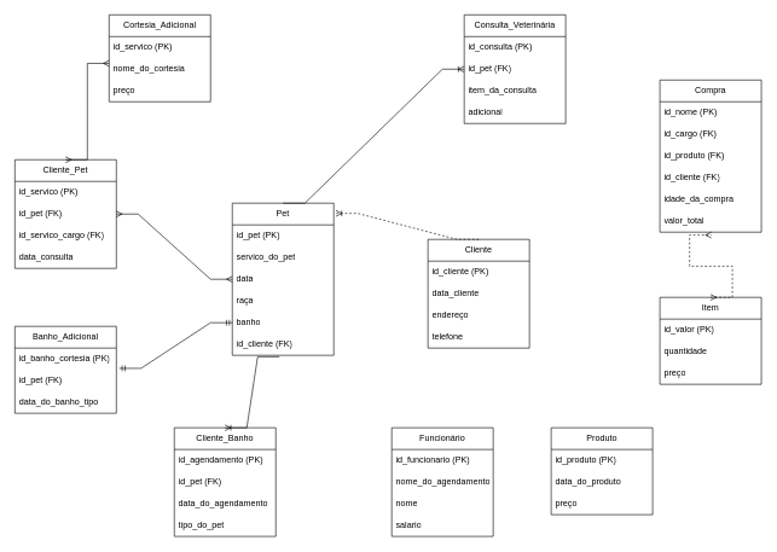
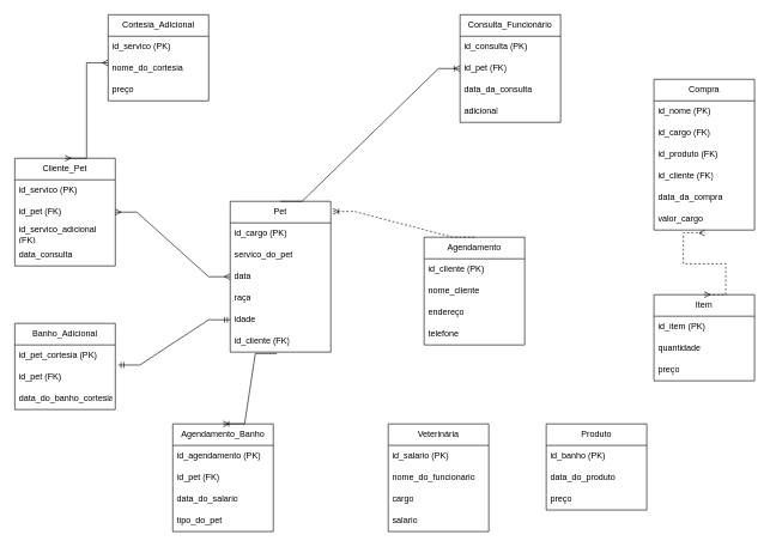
- <mxCell id="14" value="Consulta_Veterinária" style="swimlane;fontStyle=0;childLayout=stackLayout;horizontal=1;startSize=30;horizontalStack=0;resizeParent=1;resizeParentMax=0;resizeLast=0;collapsible=1;marginBottom=0;whiteSpace=wrap;html=1;" vertex="1" parent="1"><mxGeometry x="640" y="20" width="140" height="150" as="geometry"><mxRectangle x="40" y="40" width="80" height="30" as="alternateBounds" /></mxGeometry></mxCell>
+ <mxCell id="14" value="Consulta_Funcionário" style="swimlane;fontStyle=0;childLayout=stackLayout;horizontal=1;startSize=30;horizontalStack=0;resizeParent=1;resizeParentMax=0;resizeLast=0;collapsible=1;marginBottom=0;whiteSpace=wrap;html=1;" vertex="1" parent="1"><mxGeometry x="640" y="20" width="140" height="150" as="geometry"><mxRectangle x="40" y="40" width="80" height="30" as="alternateBounds" /></mxGeometry></mxCell>
- <mxCell id="17" value="item_da_consulta" style="text;strokeColor=none;fillColor=none;align=left;verticalAlign=middle;spacingLeft=4;spacingRight=4;overflow=hidden;points=[[0,0.5],[1,0.5]];portConstraint=eastwest;rotatable=0;whiteSpace=wrap;html=1;" vertex="1" parent="14"><mxGeometry y="90" width="140" height="30" as="geometry" /></mxCell>
+ <mxCell id="17" value="data_da_consulta" style="text;strokeColor=none;fillColor=none;align=left;verticalAlign=middle;spacingLeft=4;spacingRight=4;overflow=hidden;points=[[0,0.5],[1,0.5]];portConstraint=eastwest;rotatable=0;whiteSpace=wrap;html=1;" vertex="1" parent="14"><mxGeometry y="90" width="140" height="30" as="geometry" /></mxCell>
- <mxCell id="28" value="idade_da_compra" style="text;strokeColor=none;fillColor=none;align=left;verticalAlign=middle;spacingLeft=4;spacingRight=4;overflow=hidden;points=[[0,0.5],[1,0.5]];portConstraint=eastwest;rotatable=0;whiteSpace=wrap;html=1;" vertex="1" parent="23"><mxGeometry y="150" width="140" height="30" as="geometry" /></mxCell>
+ <mxCell id="28" value="data_da_compra" style="text;strokeColor=none;fillColor=none;align=left;verticalAlign=middle;spacingLeft=4;spacingRight=4;overflow=hidden;points=[[0,0.5],[1,0.5]];portConstraint=eastwest;rotatable=0;whiteSpace=wrap;html=1;" vertex="1" parent="23"><mxGeometry y="150" width="140" height="30" as="geometry" /></mxCell>
- <mxCell id="29" value="valor_total" style="text;strokeColor=none;fillColor=none;align=left;verticalAlign=middle;spacingLeft=4;spacingRight=4;overflow=hidden;points=[[0,0.5],[1,0.5]];portConstraint=eastwest;rotatable=0;whiteSpace=wrap;html=1;" vertex="1" parent="23"><mxGeometry y="180" width="140" height="30" as="geometry" /></mxCell>
+ <mxCell id="29" value="valor_cargo" style="text;strokeColor=none;fillColor=none;align=left;verticalAlign=middle;spacingLeft=4;spacingRight=4;overflow=hidden;points=[[0,0.5],[1,0.5]];portConstraint=eastwest;rotatable=0;whiteSpace=wrap;html=1;" vertex="1" parent="23"><mxGeometry y="180" width="140" height="30" as="geometry" /></mxCell>
- <mxCell id="51" value="id_servico_cargo (FK)" style="text;strokeColor=none;fillColor=none;align=left;verticalAlign=middle;spacingLeft=4;spacingRight=4;overflow=hidden;points=[[0,0.5],[1,0.5]];portConstraint=eastwest;rotatable=0;whiteSpace=wrap;html=1;" vertex="1" parent="48"><mxGeometry y="90" width="140" height="30" as="geometry" /></mxCell>
+ <mxCell id="51" value="id_servico_adicional (FK)" style="text;strokeColor=none;fillColor=none;align=left;verticalAlign=middle;spacingLeft=4;spacingRight=4;overflow=hidden;points=[[0,0.5],[1,0.5]];portConstraint=eastwest;rotatable=0;whiteSpace=wrap;html=1;" vertex="1" parent="48"><mxGeometry y="90" width="140" height="30" as="geometry" /></mxCell>
- <mxCell id="8" value="id_pet (PK)" style="text;strokeColor=none;fillColor=none;align=left;verticalAlign=middle;spacingLeft=4;spacingRight=4;overflow=hidden;points=[[0,0.5],[1,0.5]];portConstraint=eastwest;rotatable=0;whiteSpace=wrap;html=1;" vertex="1" parent="7"><mxGeometry y="30" width="140" height="30" as="geometry" /></mxCell>
+ <mxCell id="8" value="id_cargo (PK)" style="text;strokeColor=none;fillColor=none;align=left;verticalAlign=middle;spacingLeft=4;spacingRight=4;overflow=hidden;points=[[0,0.5],[1,0.5]];portConstraint=eastwest;rotatable=0;whiteSpace=wrap;html=1;" vertex="1" parent="7"><mxGeometry y="30" width="140" height="30" as="geometry" /></mxCell>
- <mxCell id="2" value="Cliente" style="swimlane;fontStyle=0;childLayout=stackLayout;horizontal=1;startSize=30;horizontalStack=0;resizeParent=1;resizeParentMax=0;resizeLast=0;collapsible=1;marginBottom=0;whiteSpace=wrap;html=1;" vertex="1" parent="1"><mxGeometry x="590" y="330" width="140" height="150" as="geometry"><mxRectangle x="260" y="360" width="80" height="30" as="alternateBounds" /></mxGeometry></mxCell>
+ <mxCell id="2" value="Agendamento" style="swimlane;fontStyle=0;childLayout=stackLayout;horizontal=1;startSize=30;horizontalStack=0;resizeParent=1;resizeParentMax=0;resizeLast=0;collapsible=1;marginBottom=0;whiteSpace=wrap;html=1;" vertex="1" parent="1"><mxGeometry x="590" y="330" width="140" height="150" as="geometry"><mxRectangle x="260" y="360" width="80" height="30" as="alternateBounds" /></mxGeometry></mxCell>
- <mxCell id="4" value="data_cliente" style="text;strokeColor=none;fillColor=none;align=left;verticalAlign=middle;spacingLeft=4;spacingRight=4;overflow=hidden;points=[[0,0.5],[1,0.5]];portConstraint=eastwest;rotatable=0;whiteSpace=wrap;html=1;" vertex="1" parent="2"><mxGeometry y="60" width="140" height="30" as="geometry" /></mxCell>
+ <mxCell id="4" value="nome_cliente" style="text;strokeColor=none;fillColor=none;align=left;verticalAlign=middle;spacingLeft=4;spacingRight=4;overflow=hidden;points=[[0,0.5],[1,0.5]];portConstraint=eastwest;rotatable=0;whiteSpace=wrap;html=1;" vertex="1" parent="2"><mxGeometry y="60" width="140" height="30" as="geometry" /></mxCell>
- <mxCell id="12" value="banho" style="text;strokeColor=none;fillColor=none;align=left;verticalAlign=middle;spacingLeft=4;spacingRight=4;overflow=hidden;points=[[0,0.5],[1,0.5]];portConstraint=eastwest;rotatable=0;whiteSpace=wrap;html=1;" vertex="1" parent="7"><mxGeometry y="150" width="140" height="30" as="geometry" /></mxCell>
+ <mxCell id="12" value="idade" style="text;strokeColor=none;fillColor=none;align=left;verticalAlign=middle;spacingLeft=4;spacingRight=4;overflow=hidden;points=[[0,0.5],[1,0.5]];portConstraint=eastwest;rotatable=0;whiteSpace=wrap;html=1;" vertex="1" parent="7"><mxGeometry y="150" width="140" height="30" as="geometry" /></mxCell>
- <mxCell id="31" value="id_valor (PK)" style="text;strokeColor=none;fillColor=none;align=left;verticalAlign=middle;spacingLeft=4;spacingRight=4;overflow=hidden;points=[[0,0.5],[1,0.5]];portConstraint=eastwest;rotatable=0;whiteSpace=wrap;html=1;" vertex="1" parent="30"><mxGeometry y="30" width="140" height="30" as="geometry" /></mxCell>
+ <mxCell id="31" value="id_item (PK)" style="text;strokeColor=none;fillColor=none;align=left;verticalAlign=middle;spacingLeft=4;spacingRight=4;overflow=hidden;points=[[0,0.5],[1,0.5]];portConstraint=eastwest;rotatable=0;whiteSpace=wrap;html=1;" vertex="1" parent="30"><mxGeometry y="30" width="140" height="30" as="geometry" /></mxCell>
- <mxCell id="54" value="id_banho_cortesia (PK)" style="text;strokeColor=none;fillColor=none;align=left;verticalAlign=middle;spacingLeft=4;spacingRight=4;overflow=hidden;points=[[0,0.5],[1,0.5]];portConstraint=eastwest;rotatable=0;whiteSpace=wrap;html=1;" vertex="1" parent="53"><mxGeometry y="30" width="140" height="30" as="geometry" /></mxCell>
+ <mxCell id="54" value="id_pet_cortesia (PK)" style="text;strokeColor=none;fillColor=none;align=left;verticalAlign=middle;spacingLeft=4;spacingRight=4;overflow=hidden;points=[[0,0.5],[1,0.5]];portConstraint=eastwest;rotatable=0;whiteSpace=wrap;html=1;" vertex="1" parent="53"><mxGeometry y="30" width="140" height="30" as="geometry" /></mxCell>
- <mxCell id="56" value="data_do_banho_tipo" style="text;strokeColor=none;fillColor=none;align=left;verticalAlign=middle;spacingLeft=4;spacingRight=4;overflow=hidden;points=[[0,0.5],[1,0.5]];portConstraint=eastwest;rotatable=0;whiteSpace=wrap;html=1;" vertex="1" parent="53"><mxGeometry y="90" width="140" height="30" as="geometry" /></mxCell>
+ <mxCell id="56" value="data_do_banho_cortesia" style="text;strokeColor=none;fillColor=none;align=left;verticalAlign=middle;spacingLeft=4;spacingRight=4;overflow=hidden;points=[[0,0.5],[1,0.5]];portConstraint=eastwest;rotatable=0;whiteSpace=wrap;html=1;" vertex="1" parent="53"><mxGeometry y="90" width="140" height="30" as="geometry" /></mxCell>
- <mxCell id="39" value="Cliente_Banho" style="swimlane;fontStyle=0;childLayout=stackLayout;horizontal=1;startSize=30;horizontalStack=0;resizeParent=1;resizeParentMax=0;resizeLast=0;collapsible=1;marginBottom=0;whiteSpace=wrap;html=1;" vertex="1" parent="1"><mxGeometry x="240" y="590" width="140" height="150" as="geometry"><mxRectangle x="-90" y="620" width="80" height="30" as="alternateBounds" /></mxGeometry></mxCell>
+ <mxCell id="39" value="Agendamento_Banho" style="swimlane;fontStyle=0;childLayout=stackLayout;horizontal=1;startSize=30;horizontalStack=0;resizeParent=1;resizeParentMax=0;resizeLast=0;collapsible=1;marginBottom=0;whiteSpace=wrap;html=1;" vertex="1" parent="1"><mxGeometry x="240" y="590" width="140" height="150" as="geometry"><mxRectangle x="-90" y="620" width="80" height="30" as="alternateBounds" /></mxGeometry></mxCell>
- <mxCell id="34" value="Funcionário" style="swimlane;fontStyle=0;childLayout=stackLayout;horizontal=1;startSize=30;horizontalStack=0;resizeParent=1;resizeParentMax=0;resizeLast=0;collapsible=1;marginBottom=0;whiteSpace=wrap;html=1;" vertex="1" parent="1"><mxGeometry x="540" y="590" width="140" height="150" as="geometry"><mxRectangle x="230" y="320" width="80" height="30" as="alternateBounds" /></mxGeometry></mxCell>
+ <mxCell id="34" value="Veterinária" style="swimlane;fontStyle=0;childLayout=stackLayout;horizontal=1;startSize=30;horizontalStack=0;resizeParent=1;resizeParentMax=0;resizeLast=0;collapsible=1;marginBottom=0;whiteSpace=wrap;html=1;" vertex="1" parent="1"><mxGeometry x="540" y="590" width="140" height="150" as="geometry"><mxRectangle x="230" y="320" width="80" height="30" as="alternateBounds" /></mxGeometry></mxCell>
- <mxCell id="35" value="id_funcionario (PK)" style="text;strokeColor=none;fillColor=none;align=left;verticalAlign=middle;spacingLeft=4;spacingRight=4;overflow=hidden;points=[[0,0.5],[1,0.5]];portConstraint=eastwest;rotatable=0;whiteSpace=wrap;html=1;" vertex="1" parent="34"><mxGeometry y="30" width="140" height="30" as="geometry" /></mxCell>
+ <mxCell id="35" value="id_salario (PK)" style="text;strokeColor=none;fillColor=none;align=left;verticalAlign=middle;spacingLeft=4;spacingRight=4;overflow=hidden;points=[[0,0.5],[1,0.5]];portConstraint=eastwest;rotatable=0;whiteSpace=wrap;html=1;" vertex="1" parent="34"><mxGeometry y="30" width="140" height="30" as="geometry" /></mxCell>
- <mxCell id="20" value="id_produto (PK)" style="text;strokeColor=none;fillColor=none;align=left;verticalAlign=middle;spacingLeft=4;spacingRight=4;overflow=hidden;points=[[0,0.5],[1,0.5]];portConstraint=eastwest;rotatable=0;whiteSpace=wrap;html=1;" vertex="1" parent="19"><mxGeometry y="30" width="140" height="30" as="geometry" /></mxCell>
+ <mxCell id="20" value="id_banho (PK)" style="text;strokeColor=none;fillColor=none;align=left;verticalAlign=middle;spacingLeft=4;spacingRight=4;overflow=hidden;points=[[0,0.5],[1,0.5]];portConstraint=eastwest;rotatable=0;whiteSpace=wrap;html=1;" vertex="1" parent="19"><mxGeometry y="30" width="140" height="30" as="geometry" /></mxCell>
- <mxCell id="36" value="nome_do_agendamento" style="text;strokeColor=none;fillColor=none;align=left;verticalAlign=middle;spacingLeft=4;spacingRight=4;overflow=hidden;points=[[0,0.5],[1,0.5]];portConstraint=eastwest;rotatable=0;whiteSpace=wrap;html=1;" vertex="1" parent="34"><mxGeometry y="60" width="140" height="30" as="geometry" /></mxCell>
+ <mxCell id="36" value="nome_do_funcionario" style="text;strokeColor=none;fillColor=none;align=left;verticalAlign=middle;spacingLeft=4;spacingRight=4;overflow=hidden;points=[[0,0.5],[1,0.5]];portConstraint=eastwest;rotatable=0;whiteSpace=wrap;html=1;" vertex="1" parent="34"><mxGeometry y="60" width="140" height="30" as="geometry" /></mxCell>
- <mxCell id="42" value="data_do_agendamento" style="text;strokeColor=none;fillColor=none;align=left;verticalAlign=middle;spacingLeft=4;spacingRight=4;overflow=hidden;points=[[0,0.5],[1,0.5]];portConstraint=eastwest;rotatable=0;whiteSpace=wrap;html=1;" vertex="1" parent="39"><mxGeometry y="90" width="140" height="30" as="geometry" /></mxCell>
+ <mxCell id="42" value="data_do_salario" style="text;strokeColor=none;fillColor=none;align=left;verticalAlign=middle;spacingLeft=4;spacingRight=4;overflow=hidden;points=[[0,0.5],[1,0.5]];portConstraint=eastwest;rotatable=0;whiteSpace=wrap;html=1;" vertex="1" parent="39"><mxGeometry y="90" width="140" height="30" as="geometry" /></mxCell>
- <mxCell id="37" value="nome" style="text;strokeColor=none;fillColor=none;align=left;verticalAlign=middle;spacingLeft=4;spacingRight=4;overflow=hidden;points=[[0,0.5],[1,0.5]];portConstraint=eastwest;rotatable=0;whiteSpace=wrap;html=1;" vertex="1" parent="34"><mxGeometry y="90" width="140" height="30" as="geometry" /></mxCell>
+ <mxCell id="37" value="cargo" style="text;strokeColor=none;fillColor=none;align=left;verticalAlign=middle;spacingLeft=4;spacingRight=4;overflow=hidden;points=[[0,0.5],[1,0.5]];portConstraint=eastwest;rotatable=0;whiteSpace=wrap;html=1;" vertex="1" parent="34"><mxGeometry y="90" width="140" height="30" as="geometry" /></mxCell>
